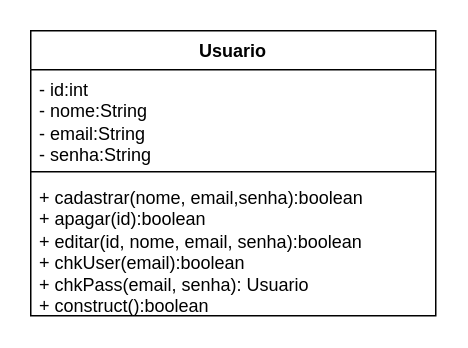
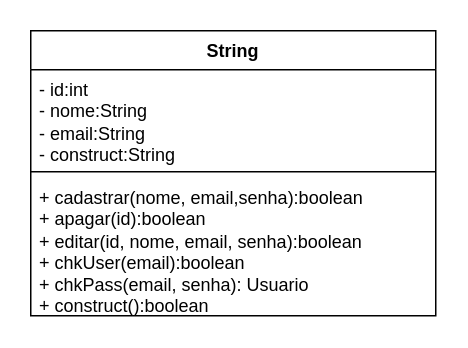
- <mxCell id="2" value="Usuario" style="swimlane;fontStyle=1;align=center;verticalAlign=top;childLayout=stackLayout;horizontal=1;startSize=26;horizontalStack=0;resizeParent=1;resizeParentMax=0;resizeLast=0;collapsible=1;marginBottom=0;whiteSpace=wrap;html=1;" parent="1" vertex="1"><mxGeometry x="20" y="20" width="270" height="190" as="geometry" /></mxCell>
+ <mxCell id="2" value="String" style="swimlane;fontStyle=1;align=center;verticalAlign=top;childLayout=stackLayout;horizontal=1;startSize=26;horizontalStack=0;resizeParent=1;resizeParentMax=0;resizeLast=0;collapsible=1;marginBottom=0;whiteSpace=wrap;html=1;" parent="1" vertex="1"><mxGeometry x="20" y="20" width="270" height="190" as="geometry" /></mxCell>
- <mxCell id="3" value="- id:int&lt;div&gt;- nome:String&lt;/div&gt;&lt;div&gt;- email:String&lt;/div&gt;&lt;div&gt;- senha:String&lt;/div&gt;" style="text;strokeColor=none;fillColor=none;align=left;verticalAlign=top;spacingLeft=4;spacingRight=4;overflow=hidden;rotatable=0;points=[[0,0.5],[1,0.5]];portConstraint=eastwest;whiteSpace=wrap;html=1;" parent="2" vertex="1"><mxGeometry y="26" width="270" height="64" as="geometry" /></mxCell>
+ <mxCell id="3" value="- id:int&lt;div&gt;- nome:String&lt;/div&gt;&lt;div&gt;- email:String&lt;/div&gt;&lt;div&gt;- construct:String&lt;/div&gt;" style="text;strokeColor=none;fillColor=none;align=left;verticalAlign=top;spacingLeft=4;spacingRight=4;overflow=hidden;rotatable=0;points=[[0,0.5],[1,0.5]];portConstraint=eastwest;whiteSpace=wrap;html=1;" parent="2" vertex="1"><mxGeometry y="26" width="270" height="64" as="geometry" /></mxCell>
